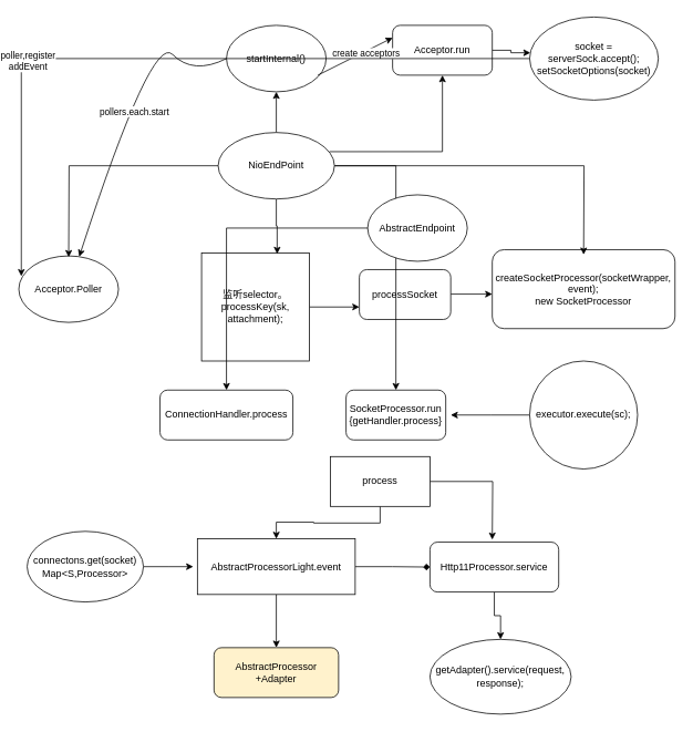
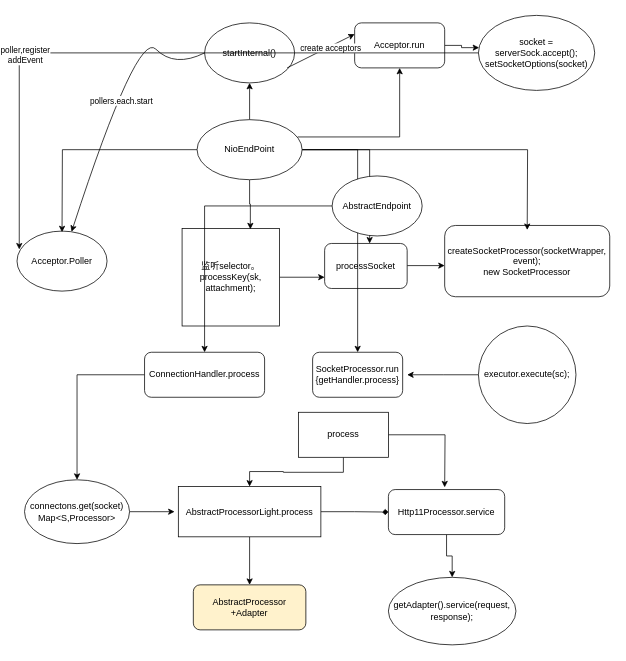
+ <mxCell id="10" style="edgeStyle=orthogonalEdgeStyle;rounded=0;orthogonalLoop=1;jettySize=auto;html=1;fontFamily=Helvetica;" edge="1" parent="1" source="14" target="6"><mxGeometry relative="1" as="geometry"><Array as="points"><mxPoint x="490" y="199" /></Array></mxGeometry></mxCell>
+ <mxCell id="21" style="edgeStyle=orthogonalEdgeStyle;rounded=0;orthogonalLoop=1;jettySize=auto;html=1;fontFamily=Helvetica;" edge="1" parent="1" source="22" target="24"><mxGeometry relative="1" as="geometry" /></mxCell>
- <mxCell id="27" value="AbstractProcessorLight.event" style="rounded=0;whiteSpace=wrap;html=1;fontFamily=Helvetica;" vertex="1" parent="1"><mxGeometry x="235" y="648" width="190" height="67" as="geometry" /></mxCell>
+ <mxCell id="27" value="AbstractProcessorLight.process" style="rounded=0;whiteSpace=wrap;html=1;fontFamily=Helvetica;" vertex="1" parent="1"><mxGeometry x="235" y="648" width="190" height="67" as="geometry" /></mxCell>
